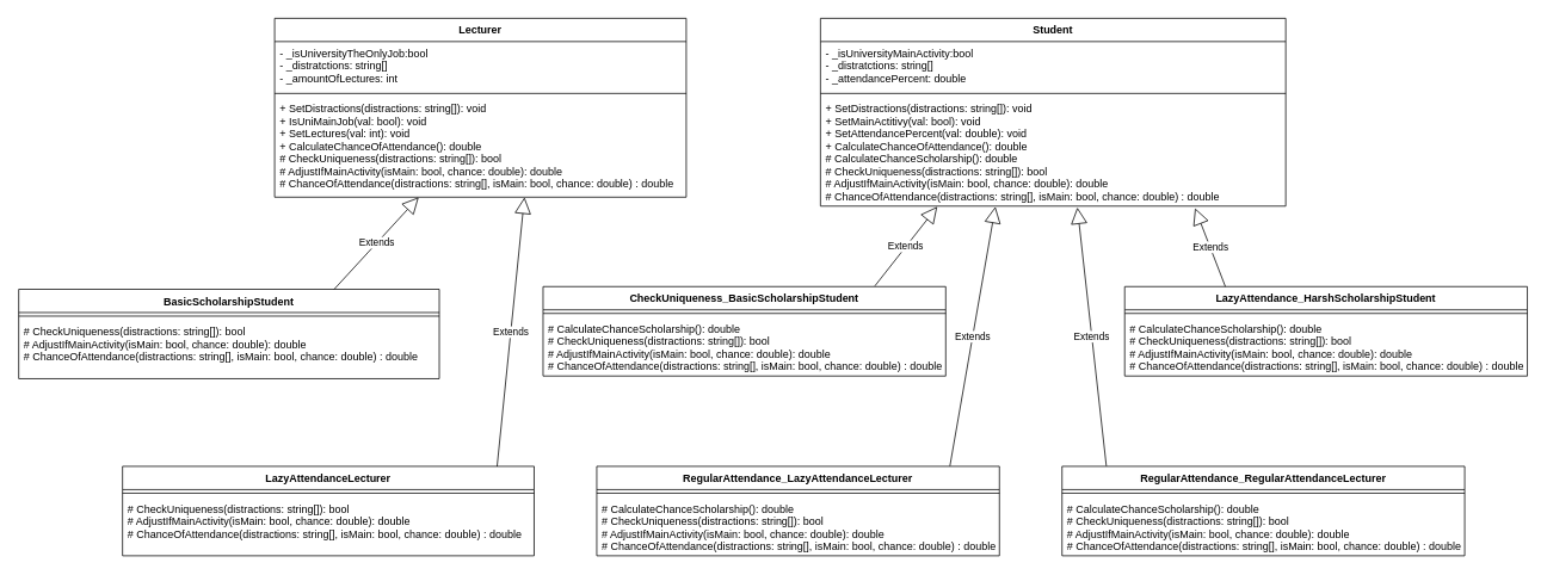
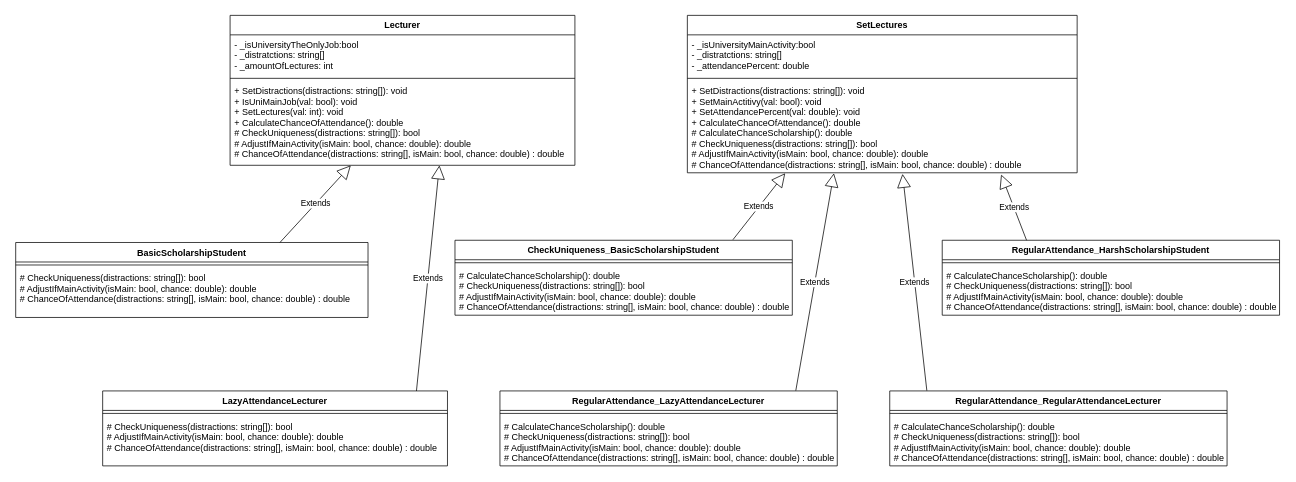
- <mxCell id="2" value="Student" style="swimlane;fontStyle=1;align=center;verticalAlign=top;childLayout=stackLayout;horizontal=1;startSize=26;horizontalStack=0;resizeParent=1;resizeParentMax=0;resizeLast=0;collapsible=1;marginBottom=0;" vertex="1" parent="1"><mxGeometry x="916" y="20" width="520" height="210" as="geometry" /></mxCell>
+ <mxCell id="2" value="SetLectures" style="swimlane;fontStyle=1;align=center;verticalAlign=top;childLayout=stackLayout;horizontal=1;startSize=26;horizontalStack=0;resizeParent=1;resizeParentMax=0;resizeLast=0;collapsible=1;marginBottom=0;" vertex="1" parent="1"><mxGeometry x="916" y="20" width="520" height="210" as="geometry" /></mxCell>
- <mxCell id="19" value="LazyAttendance_HarshScholarshipStudent" style="swimlane;fontStyle=1;align=center;verticalAlign=top;childLayout=stackLayout;horizontal=1;startSize=26;horizontalStack=0;resizeParent=1;resizeParentMax=0;resizeLast=0;collapsible=1;marginBottom=0;" vertex="1" parent="1"><mxGeometry x="1256" y="320" width="450" height="100" as="geometry" /></mxCell>
+ <mxCell id="19" value="RegularAttendance_HarshScholarshipStudent" style="swimlane;fontStyle=1;align=center;verticalAlign=top;childLayout=stackLayout;horizontal=1;startSize=26;horizontalStack=0;resizeParent=1;resizeParentMax=0;resizeLast=0;collapsible=1;marginBottom=0;" vertex="1" parent="1"><mxGeometry x="1256" y="320" width="450" height="100" as="geometry" /></mxCell>
